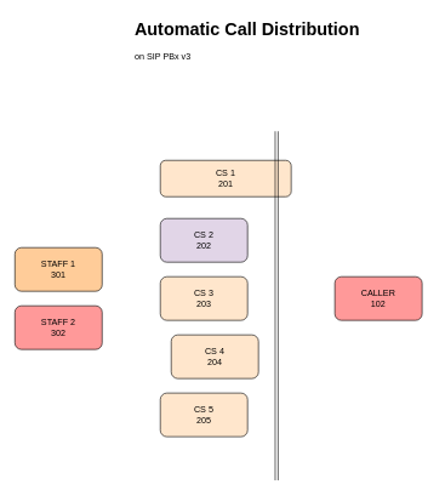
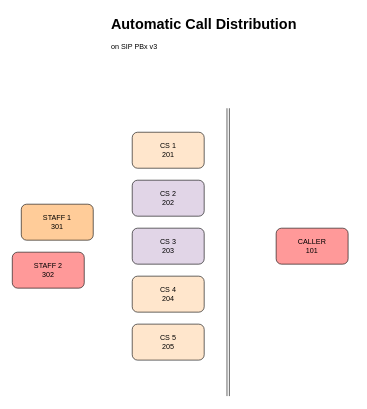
- <mxCell id="10" value="CS 1&lt;br&gt;201" style="rounded=1;whiteSpace=wrap;html=1;fillColor=#FFE6CC;" parent="1" vertex="1"><mxGeometry x="220" y="220" width="180" height="50" as="geometry" /></mxCell>
+ <mxCell id="10" value="CS 1&lt;br&gt;201" style="rounded=1;whiteSpace=wrap;html=1;fillColor=#FFE6CC;" parent="1" vertex="1"><mxGeometry x="220" y="220" width="120" height="60" as="geometry" /></mxCell>
- <mxCell id="3" value="STAFF 1&lt;br&gt;301" style="rounded=1;whiteSpace=wrap;html=1;fillColor=#FFCC99;" parent="1" vertex="1"><mxGeometry x="20" y="340" width="120" height="60" as="geometry" /></mxCell>
+ <mxCell id="3" value="STAFF 1&lt;br&gt;301" style="rounded=1;whiteSpace=wrap;html=1;fillColor=#FFCC99;" parent="1" vertex="1"><mxGeometry x="35" y="340" width="120" height="60" as="geometry" /></mxCell>
- <mxCell id="8" value="CS 3&lt;br&gt;203" style="rounded=1;whiteSpace=wrap;html=1;fillColor=#FFE6CC;" parent="1" vertex="1"><mxGeometry x="220" y="380" width="120" height="60" as="geometry" /></mxCell>
+ <mxCell id="8" value="CS 3&lt;br&gt;203" style="rounded=1;whiteSpace=wrap;html=1;fillColor=#e1d5e7;" parent="1" vertex="1"><mxGeometry x="220" y="380" width="120" height="60" as="geometry" /></mxCell>
- <mxCell id="5" value="CALLER&lt;br&gt;102" style="rounded=1;whiteSpace=wrap;html=1;fillColor=#FF9999;" parent="1" vertex="1"><mxGeometry x="460" y="380" width="120" height="60" as="geometry" /></mxCell>
+ <mxCell id="5" value="CALLER&lt;br&gt;101" style="rounded=1;whiteSpace=wrap;html=1;fillColor=#FF9999;" parent="1" vertex="1"><mxGeometry x="460" y="380" width="120" height="60" as="geometry" /></mxCell>
- <mxCell id="9" value="CS 4&lt;br&gt;204" style="rounded=1;whiteSpace=wrap;html=1;fillColor=#FFE6CC;" parent="1" vertex="1"><mxGeometry x="235" y="460" width="120" height="60" as="geometry" /></mxCell>
+ <mxCell id="9" value="CS 4&lt;br&gt;204" style="rounded=1;whiteSpace=wrap;html=1;fillColor=#FFE6CC;" parent="1" vertex="1"><mxGeometry x="220" y="460" width="120" height="60" as="geometry" /></mxCell>
